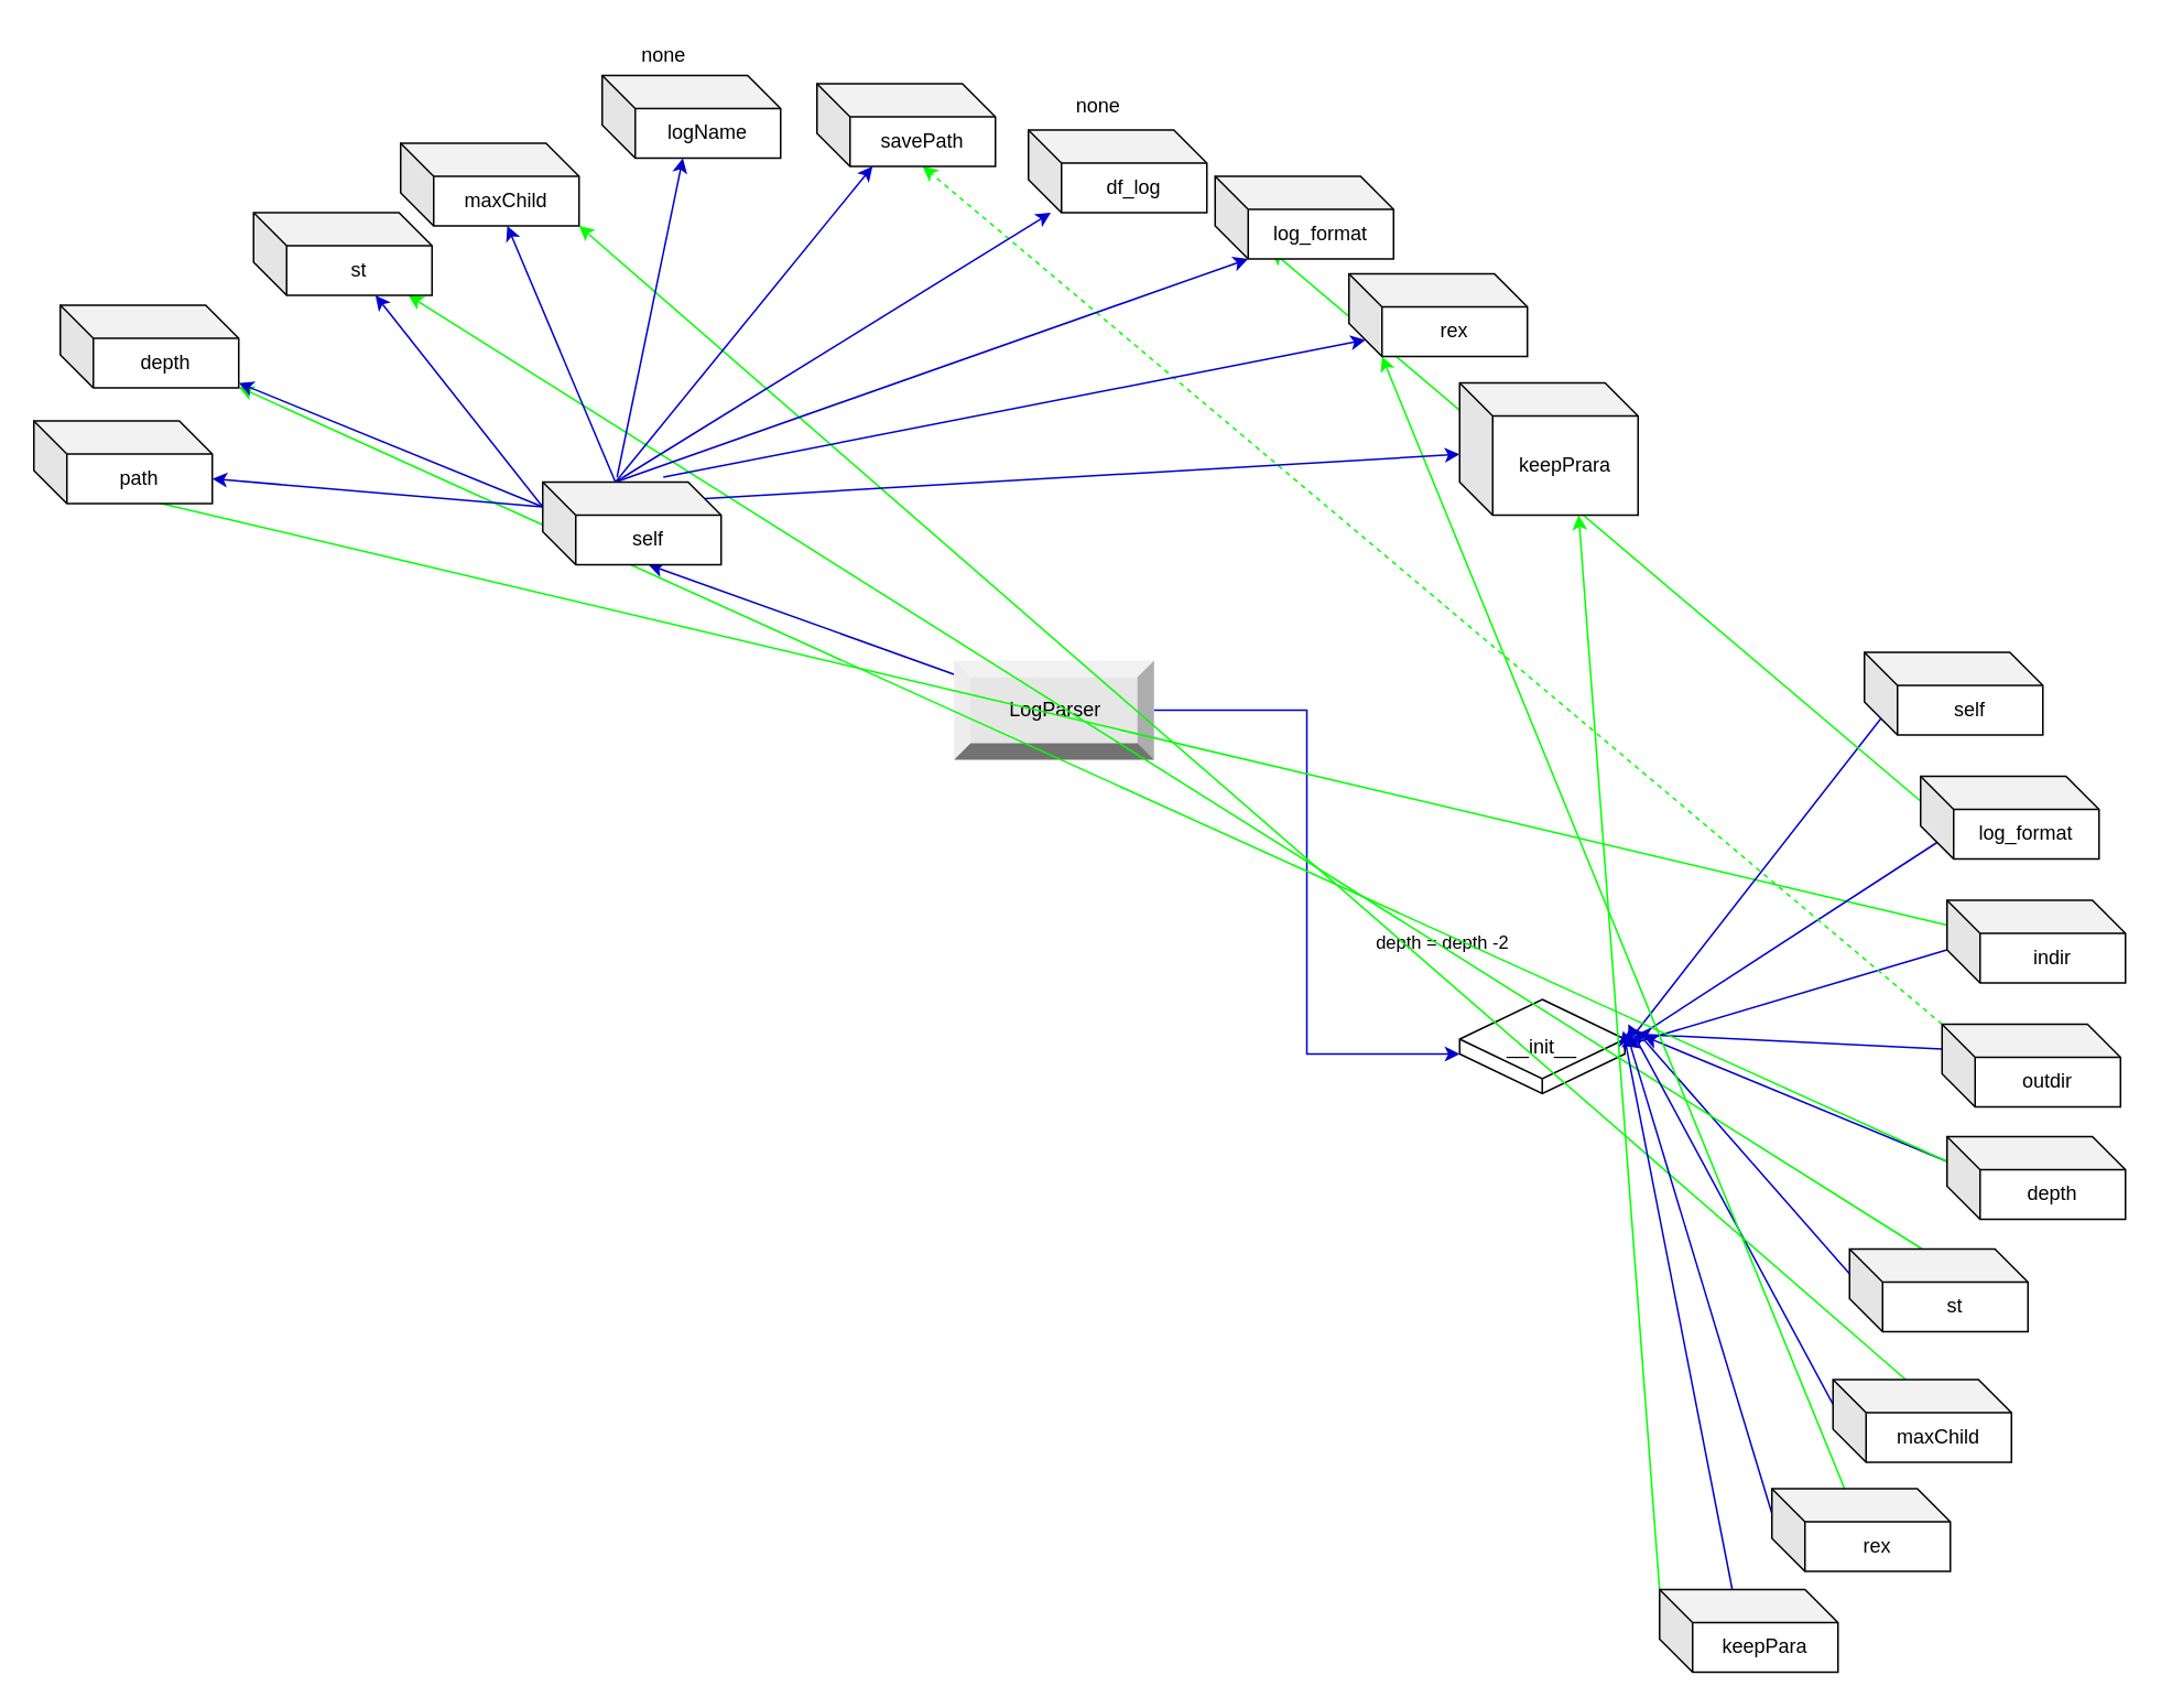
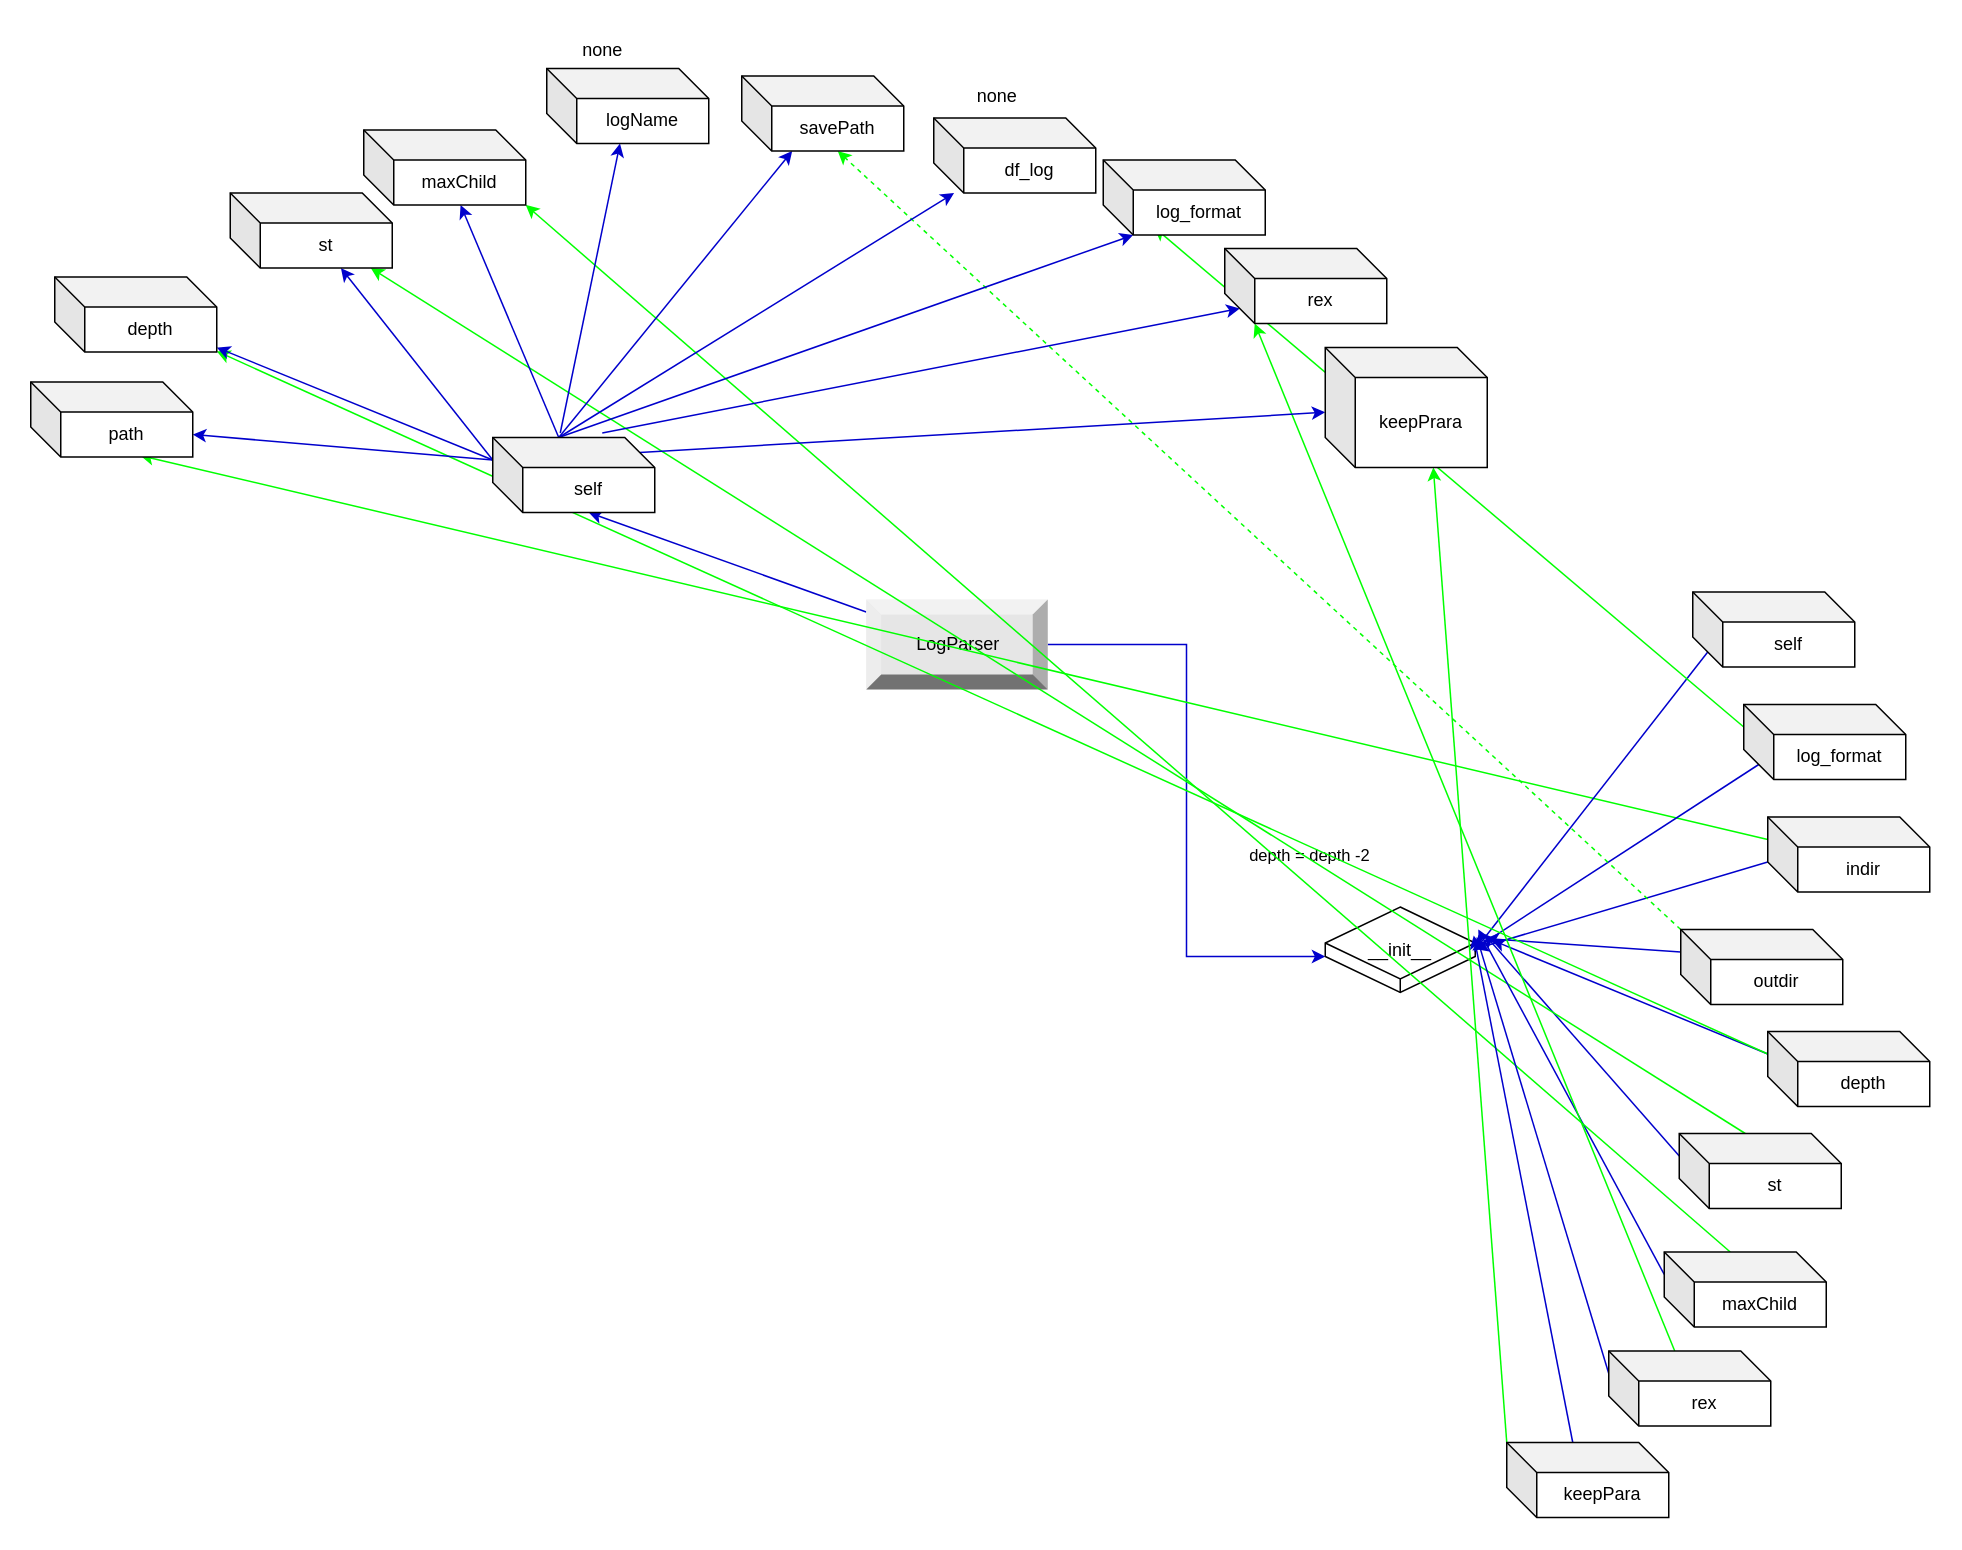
- <mxCell id="7" style="edgeStyle=none;rounded=0;orthogonalLoop=1;jettySize=auto;html=1;exitX=0;exitY=0;exitDx=0;exitDy=15;exitPerimeter=0;entryX=0.676;entryY=0.98;entryDx=0;entryDy=0;entryPerimeter=0;strokeColor=#00FF00;fontColor=#000000;endArrow=none;" edge="1" parent="1" source="9" target="44"><mxGeometry relative="1" as="geometry" /></mxCell>
+ <mxCell id="7" style="edgeStyle=none;rounded=0;orthogonalLoop=1;jettySize=auto;html=1;exitX=0;exitY=0;exitDx=0;exitDy=15;exitPerimeter=0;entryX=0.676;entryY=0.98;entryDx=0;entryDy=0;entryPerimeter=0;strokeColor=#00FF00;fontColor=#000000;" edge="1" parent="1" source="9" target="44"><mxGeometry relative="1" as="geometry" /></mxCell>
- <mxCell id="17" value="&lt;font color=&quot;#000000&quot;&gt;&lt;span style=&quot;caret-color: rgb(0, 0, 0);&quot;&gt;outdir&lt;/span&gt;&lt;/font&gt;" style="shape=cube;whiteSpace=wrap;html=1;boundedLbl=1;backgroundOutline=1;darkOpacity=0.05;darkOpacity2=0.1;fontColor=#67AB9F;" vertex="1" parent="1"><mxGeometry x="1175" y="619" width="108" height="50" as="geometry" /></mxCell>
+ <mxCell id="17" value="&lt;font color=&quot;#000000&quot;&gt;&lt;span style=&quot;caret-color: rgb(0, 0, 0);&quot;&gt;outdir&lt;/span&gt;&lt;/font&gt;" style="shape=cube;whiteSpace=wrap;html=1;boundedLbl=1;backgroundOutline=1;darkOpacity=0.05;darkOpacity2=0.1;fontColor=#67AB9F;" vertex="1" parent="1"><mxGeometry x="1120" y="619" width="108" height="50" as="geometry" /></mxCell>
